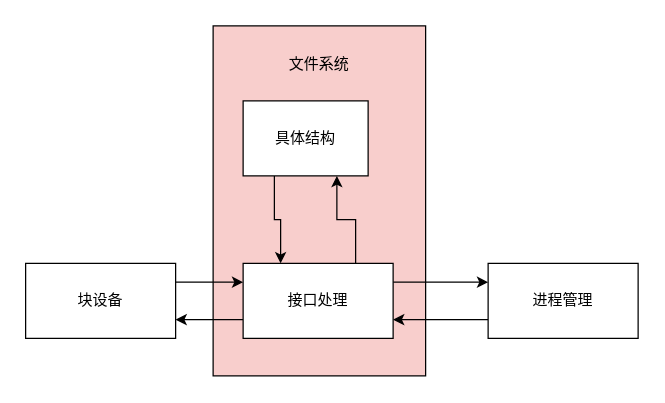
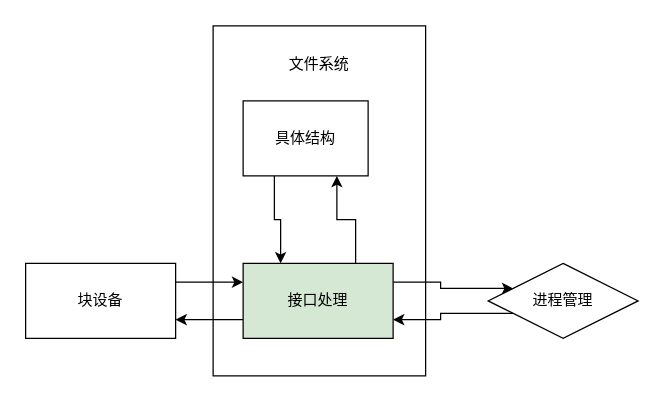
- <mxCell id="2" value="文件系统" style="rounded=0;whiteSpace=wrap;html=1;verticalAlign=top;spacingTop=17;fillColor=#f8cecc;" vertex="1" parent="1"><mxGeometry x="170" y="20" width="170" height="280" as="geometry" /></mxCell>
+ <mxCell id="2" value="文件系统" style="rounded=0;whiteSpace=wrap;html=1;verticalAlign=top;spacingTop=17;" vertex="1" parent="1"><mxGeometry x="170" y="20" width="170" height="280" as="geometry" /></mxCell>
- <mxCell id="6" value="接口处理" style="rounded=0;whiteSpace=wrap;html=1;" vertex="1" parent="1"><mxGeometry x="194" y="210" width="120" height="60" as="geometry" /></mxCell>
+ <mxCell id="6" value="接口处理" style="rounded=0;whiteSpace=wrap;html=1;fillColor=#d5e8d4;" vertex="1" parent="1"><mxGeometry x="194" y="210" width="120" height="60" as="geometry" /></mxCell>
- <mxCell id="10" value="进程管理" style="rounded=0;whiteSpace=wrap;html=1;" vertex="1" parent="1"><mxGeometry x="390" y="210" width="120" height="60" as="geometry" /></mxCell>
+ <mxCell id="10" value="进程管理" style="rhombus;whiteSpace=wrap;html=1;" vertex="1" parent="1"><mxGeometry x="390" y="210" width="120" height="60" as="geometry" /></mxCell>
